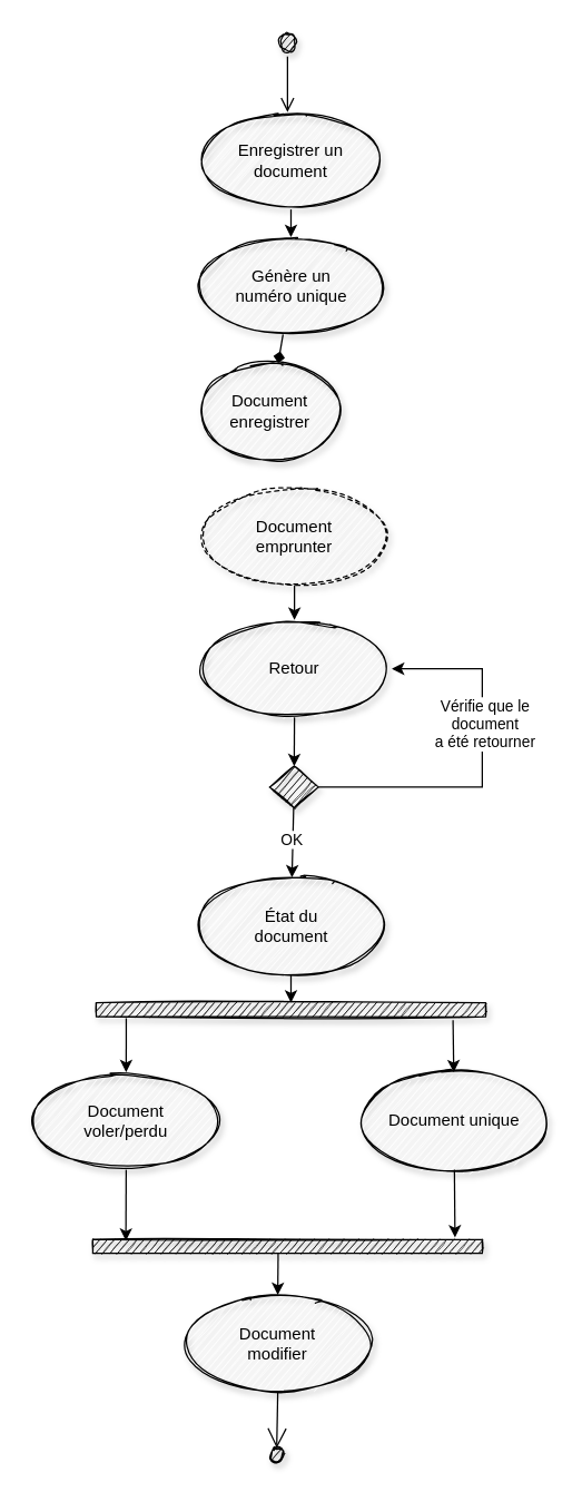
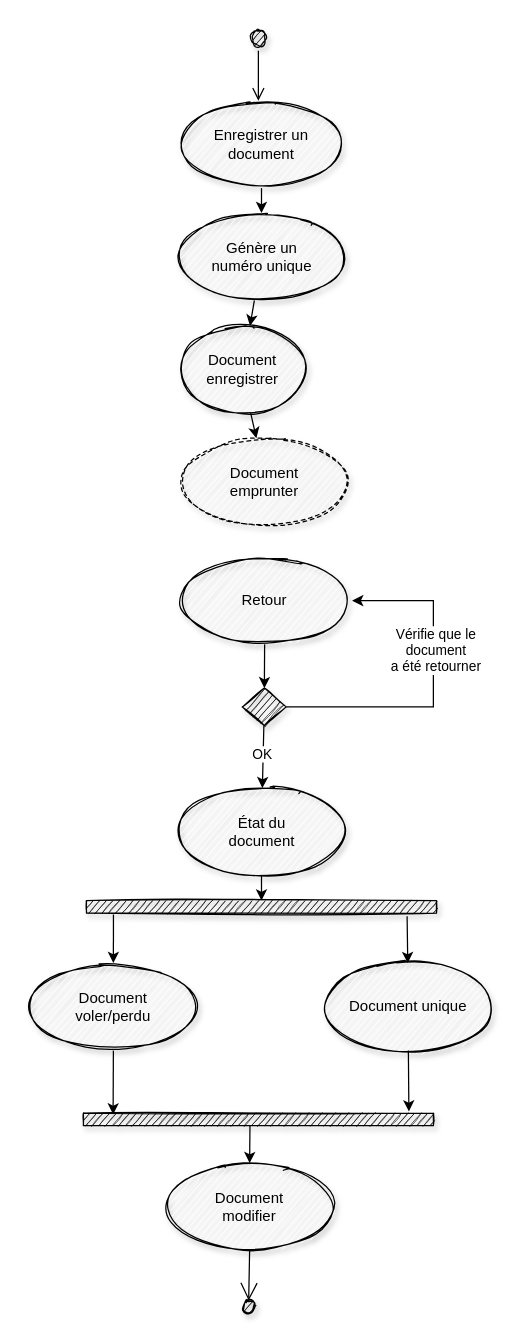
- <mxCell id="7" value="" style="endArrow=diamond;html=1;rounded=0;strokeColor=#000000;" edge="1" parent="1" source="6" target="9"><mxGeometry width="50" height="50" relative="1" as="geometry"><mxPoint x="210.75" y="310" as="sourcePoint" /><mxPoint x="208.5" y="380" as="targetPoint" /></mxGeometry></mxCell>
+ <mxCell id="7" value="" style="endArrow=classic;html=1;rounded=0;strokeColor=#000000;" edge="1" parent="1" source="6" target="9"><mxGeometry width="50" height="50" relative="1" as="geometry"><mxPoint x="210.75" y="310" as="sourcePoint" /><mxPoint x="208.5" y="380" as="targetPoint" /></mxGeometry></mxCell>
+ <mxCell id="10" value="" style="endArrow=classic;html=1;rounded=0;strokeColor=#000000;" edge="1" parent="1" source="9" target="8"><mxGeometry width="50" height="50" relative="1" as="geometry"><mxPoint x="216" y="310" as="sourcePoint" /><mxPoint x="266" y="260" as="targetPoint" /></mxGeometry></mxCell>
- <mxCell id="11" value="" style="endArrow=classic;html=1;rounded=0;strokeColor=#000000;" edge="1" parent="1" source="8" target="12"><mxGeometry width="50" height="50" relative="1" as="geometry"><mxPoint x="216" y="470" as="sourcePoint" /><mxPoint x="211" y="450" as="targetPoint" /></mxGeometry></mxCell>
